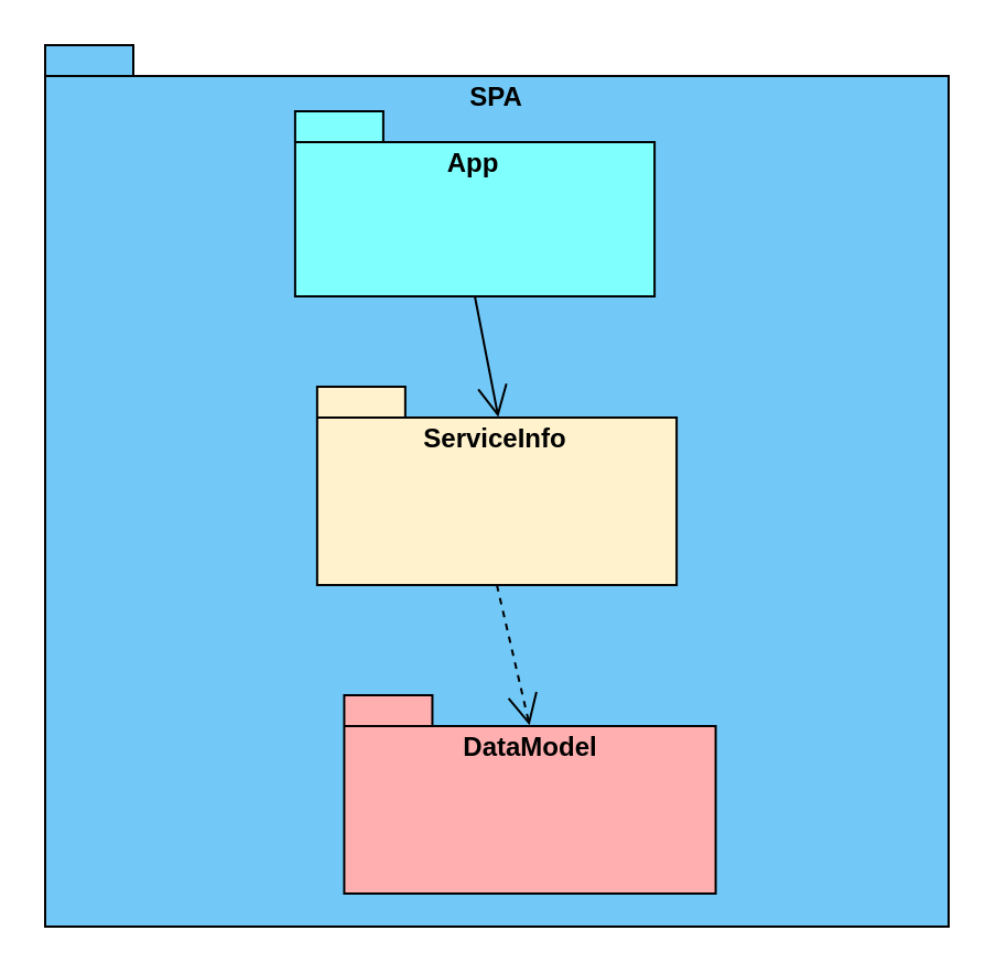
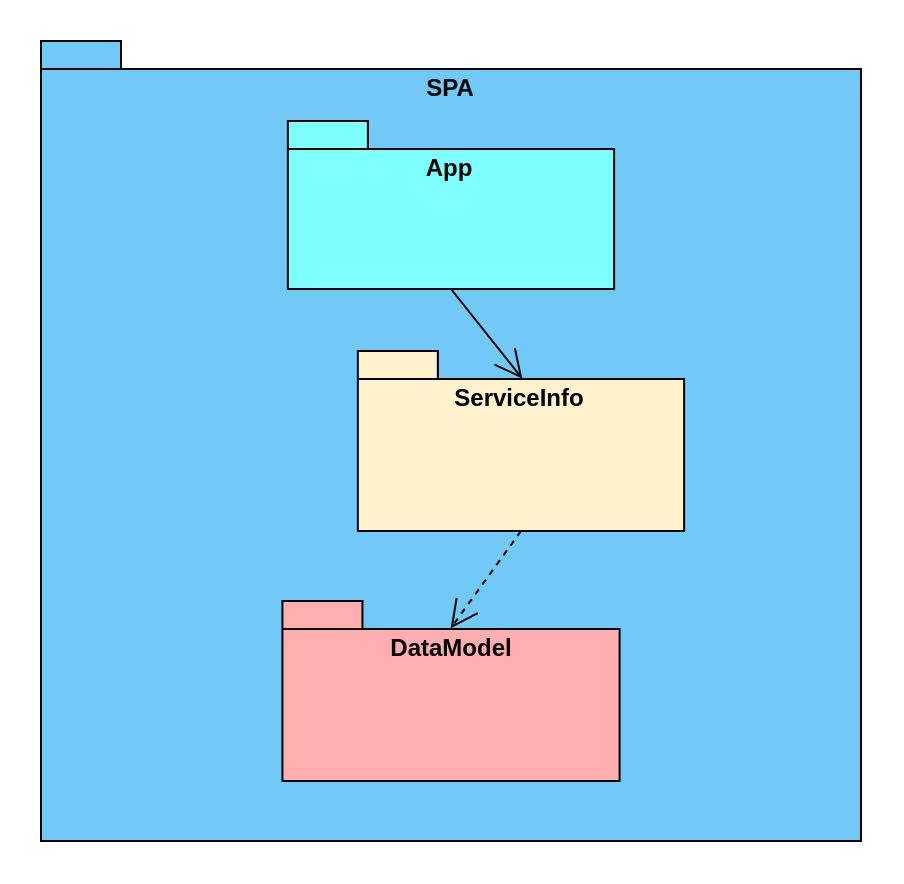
- <mxCell id="3" value="App" style="shape=folder;fontStyle=1;spacingTop=10;tabWidth=40;tabHeight=14;tabPosition=left;html=1;whiteSpace=wrap;verticalAlign=top;fillColor=#80ffff;" parent="1" vertex="1"><mxGeometry x="133.44" y="50" width="163.12" height="84" as="geometry" /></mxCell>
+ <mxCell id="3" value="App" style="shape=folder;fontStyle=1;spacingTop=10;tabWidth=40;tabHeight=14;tabPosition=left;html=1;whiteSpace=wrap;verticalAlign=top;fillColor=#80ffff;" parent="1" vertex="1"><mxGeometry x="143.44" y="60" width="163.12" height="84" as="geometry" /></mxCell>
- <mxCell id="5" value="ServiceInfo" style="shape=folder;fontStyle=1;spacingTop=10;tabWidth=40;tabHeight=14;tabPosition=left;html=1;whiteSpace=wrap;verticalAlign=top;fillColor=#fff2cc;strokeColor=#000000;" parent="1" vertex="1"><mxGeometry x="143.43" y="175" width="163.13" height="90" as="geometry" /></mxCell>
+ <mxCell id="5" value="ServiceInfo" style="shape=folder;fontStyle=1;spacingTop=10;tabWidth=40;tabHeight=14;tabPosition=left;html=1;whiteSpace=wrap;verticalAlign=top;fillColor=#fff2cc;strokeColor=#000000;" parent="1" vertex="1"><mxGeometry x="178.43" y="175" width="163.13" height="90" as="geometry" /></mxCell>
- <mxCell id="4" value="DataModel" style="shape=folder;fontStyle=1;spacingTop=10;tabWidth=40;tabHeight=14;tabPosition=left;html=1;whiteSpace=wrap;verticalAlign=top;fillColor=#ffafaf;" parent="1" vertex="1"><mxGeometry x="155.72" y="315" width="168.57" height="90" as="geometry" /></mxCell>
+ <mxCell id="4" value="DataModel" style="shape=folder;fontStyle=1;spacingTop=10;tabWidth=40;tabHeight=14;tabPosition=left;html=1;whiteSpace=wrap;verticalAlign=top;fillColor=#ffafaf;" parent="1" vertex="1"><mxGeometry x="140.72" y="300" width="168.57" height="90" as="geometry" /></mxCell>
